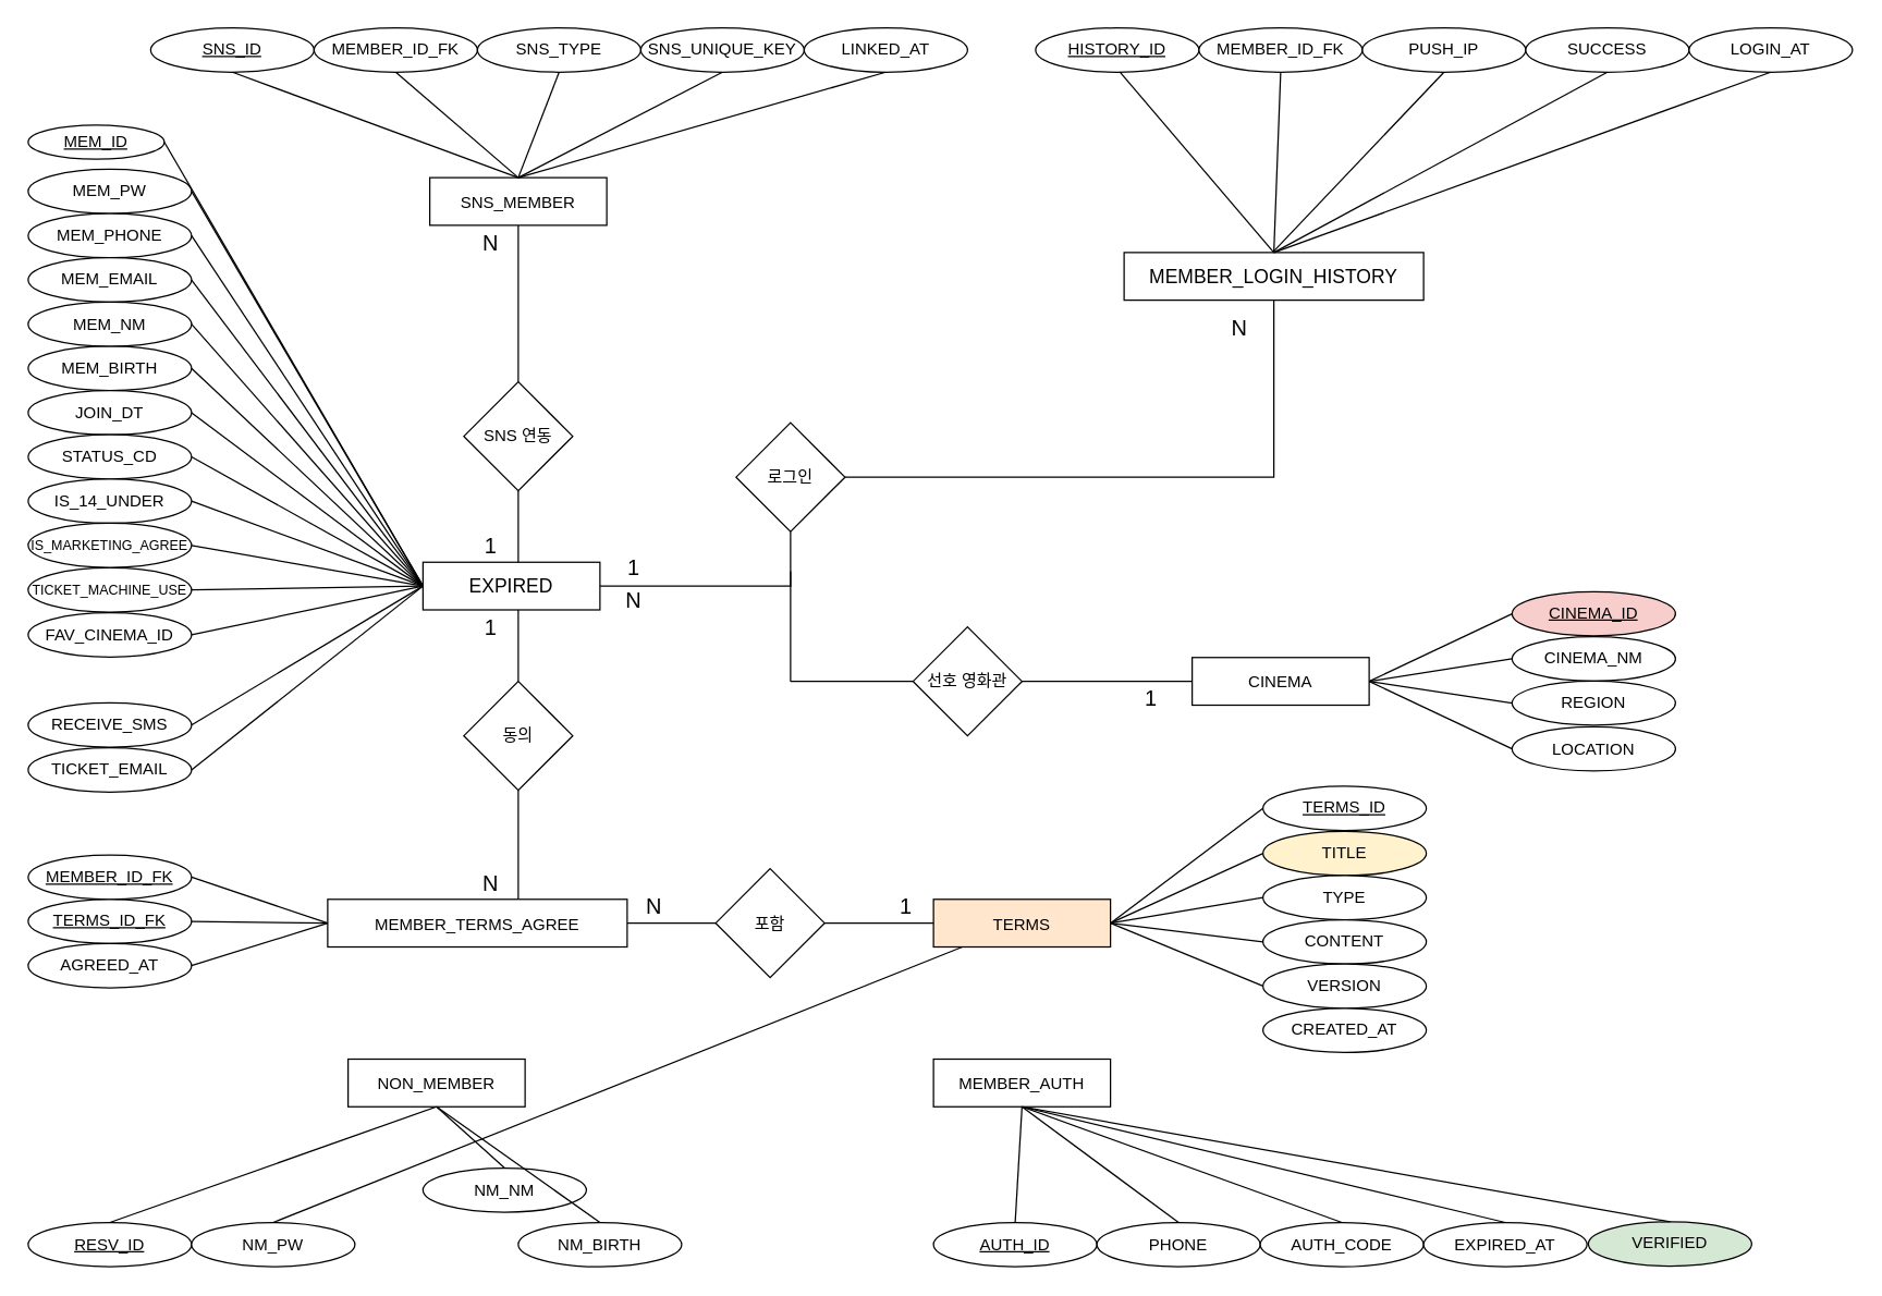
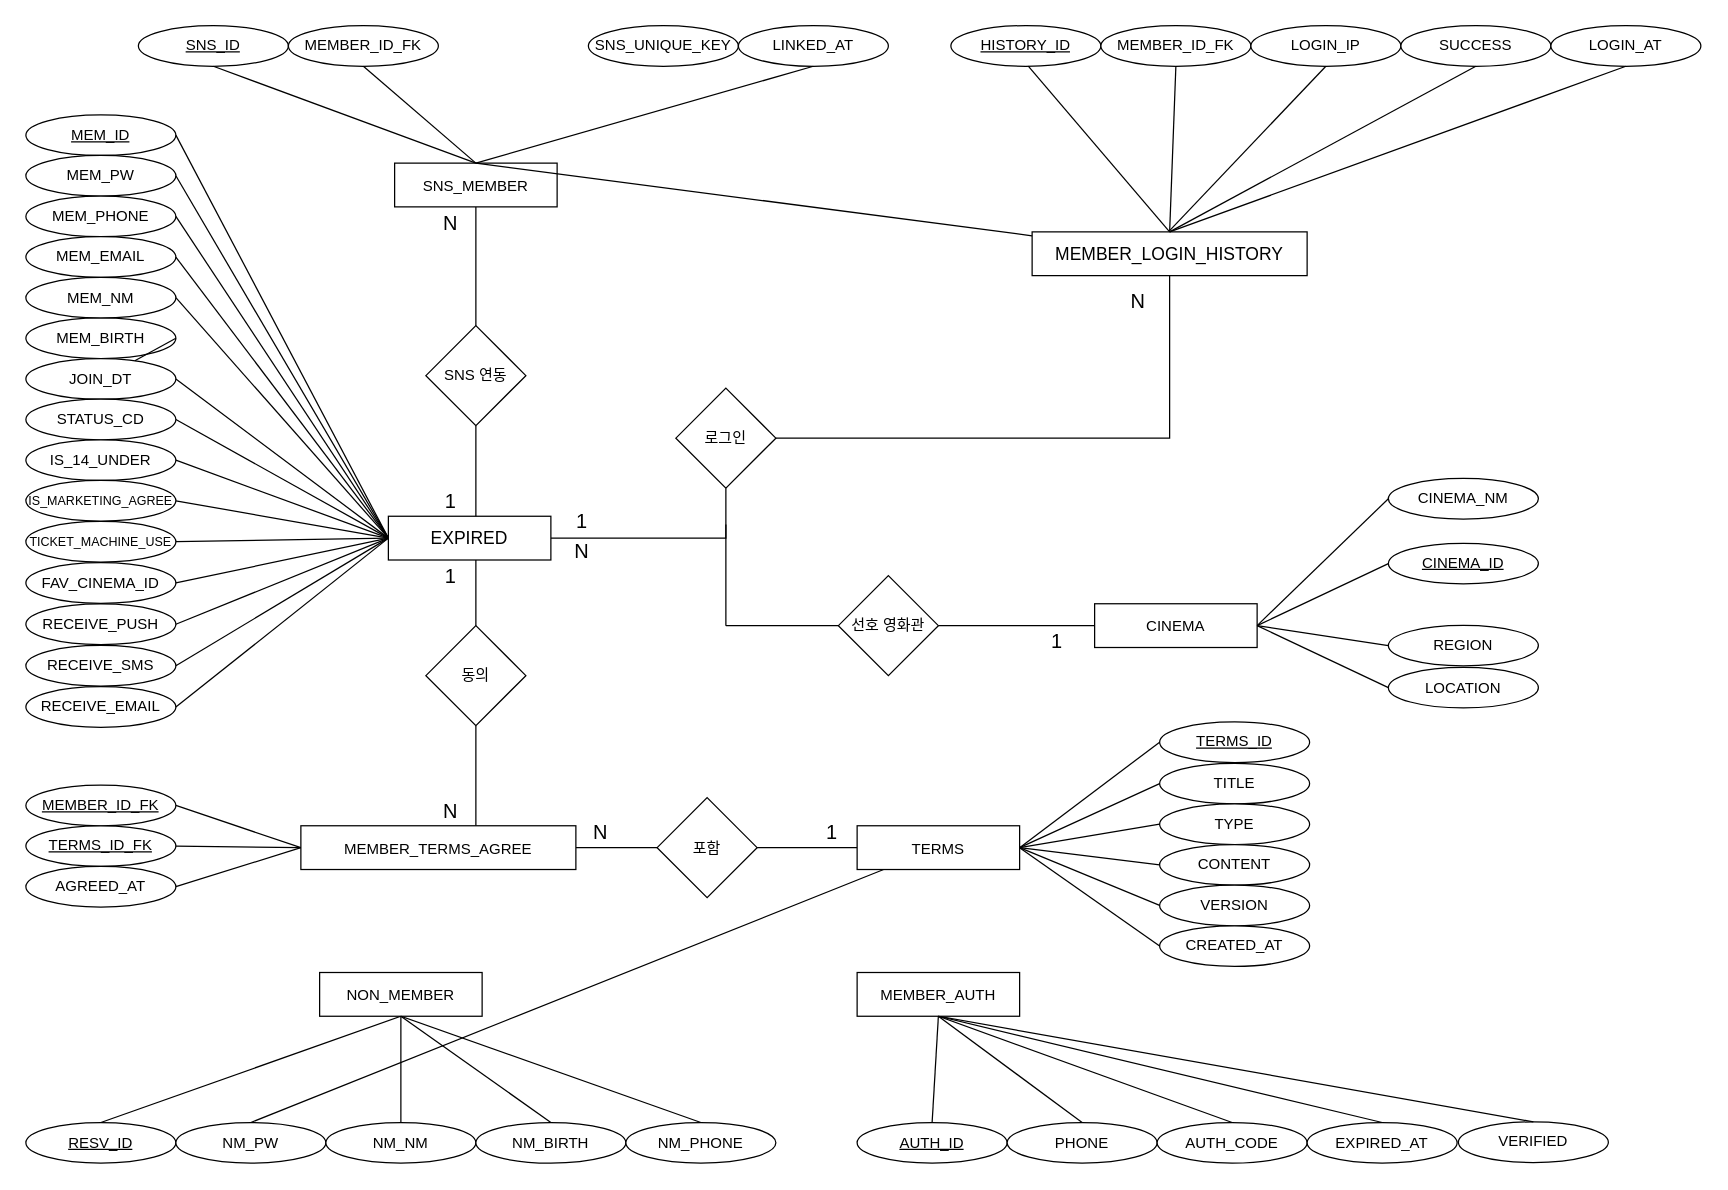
- <mxCell id="43" value="SNS_TYPE" style="ellipse;whiteSpace=wrap;html=1;" vertex="1" parent="1"><mxGeometry x="350" y="20" width="120" height="32.5" as="geometry" /></mxCell>
- <mxCell id="39" value="PUSH_IP" style="ellipse;whiteSpace=wrap;html=1;" vertex="1" parent="1"><mxGeometry x="1000" y="20" width="120" height="32.5" as="geometry" /></mxCell>
+ <mxCell id="39" value="LOGIN_IP" style="ellipse;whiteSpace=wrap;html=1;" vertex="1" parent="1"><mxGeometry x="1000" y="20" width="120" height="32.5" as="geometry" /></mxCell>
- <mxCell id="62" value="" style="endArrow=none;html=1;rounded=0;entryX=0.5;entryY=1;entryDx=0;entryDy=0;exitX=0.5;exitY=0;exitDx=0;exitDy=0;" edge="1" parent="1" source="20" target="43"><mxGeometry width="50" height="50" relative="1" as="geometry"><mxPoint x="370" y="170" as="sourcePoint" /><mxPoint x="420" y="120" as="targetPoint" /></mxGeometry></mxCell>
- <mxCell id="65" value="" style="endArrow=none;html=1;rounded=0;exitX=0.5;exitY=0;exitDx=0;exitDy=0;entryX=0.5;entryY=1;entryDx=0;entryDy=0;" edge="1" parent="1" source="20" target="44"><mxGeometry width="50" height="50" relative="1" as="geometry"><mxPoint x="460" y="110" as="sourcePoint" /><mxPoint x="510" y="60" as="targetPoint" /></mxGeometry></mxCell>
+ <mxCell id="65" value="" style="endArrow=none;html=1;rounded=0;exitX=0.5;exitY=0;exitDx=0;exitDy=0;" edge="1" parent="1" source="20" target="17"><mxGeometry width="50" height="50" relative="1" as="geometry"><mxPoint x="460" y="110" as="sourcePoint" /><mxPoint x="510" y="60" as="targetPoint" /></mxGeometry></mxCell>
- <mxCell id="21" value="&lt;u&gt;MEM_ID&lt;/u&gt;" style="ellipse;whiteSpace=wrap;html=1;" vertex="1" parent="1"><mxGeometry x="20" y="91.38" width="100" height="25" as="geometry" /></mxCell>
+ <mxCell id="21" value="&lt;u&gt;MEM_ID&lt;/u&gt;" style="ellipse;whiteSpace=wrap;html=1;" vertex="1" parent="1"><mxGeometry x="20" y="91.38" width="120" height="32.5" as="geometry" /></mxCell>
- <mxCell id="13" value="SNS 연동" style="rhombus;whiteSpace=wrap;html=1;" vertex="1" parent="1"><mxGeometry x="340" y="280" width="80" height="80" as="geometry" /></mxCell>
+ <mxCell id="13" value="SNS 연동" style="rhombus;whiteSpace=wrap;html=1;" vertex="1" parent="1"><mxGeometry x="340" y="260" width="80" height="80" as="geometry" /></mxCell>
- <mxCell id="81" value="" style="endArrow=none;html=1;rounded=0;entryX=0;entryY=0.5;entryDx=0;entryDy=0;exitX=1;exitY=0.5;exitDx=0;exitDy=0;" edge="1" parent="1" source="33" target="3"><mxGeometry width="50" height="50" relative="1" as="geometry"><mxPoint x="180" y="450" as="sourcePoint" /><mxPoint x="230" y="400" as="targetPoint" /></mxGeometry></mxCell>
+ <mxCell id="81" value="" style="endArrow=none;html=1;rounded=0;exitX=1;exitY=0.5;exitDx=0;exitDy=0;" edge="1" parent="1" source="33" target="35"><mxGeometry width="50" height="50" relative="1" as="geometry"><mxPoint x="180" y="450" as="sourcePoint" /><mxPoint x="230" y="400" as="targetPoint" /></mxGeometry></mxCell>
- <mxCell id="119" value="&lt;u&gt;CINEMA_ID&lt;/u&gt;" style="ellipse;whiteSpace=wrap;html=1;fillColor=#f8cecc;" vertex="1" parent="1"><mxGeometry x="1110" y="434.12" width="120" height="32.5" as="geometry" /></mxCell>
+ <mxCell id="119" value="&lt;u&gt;CINEMA_ID&lt;/u&gt;" style="ellipse;whiteSpace=wrap;html=1;" vertex="1" parent="1"><mxGeometry x="1110" y="434.12" width="120" height="32.5" as="geometry" /></mxCell>
+ <mxCell id="107" value="" style="endArrow=none;html=1;rounded=0;exitX=1;exitY=0.5;exitDx=0;exitDy=0;entryX=0;entryY=0.5;entryDx=0;entryDy=0;" edge="1" parent="1" source="106" target="3"><mxGeometry width="50" height="50" relative="1" as="geometry"><mxPoint x="180" y="550.5" as="sourcePoint" /><mxPoint x="310" y="465" as="targetPoint" /></mxGeometry></mxCell>
- <mxCell id="121" value="CINEMA_NM" style="ellipse;whiteSpace=wrap;html=1;" vertex="1" parent="1"><mxGeometry x="1110" y="467.23" width="120" height="32.5" as="geometry" /></mxCell>
+ <mxCell id="121" value="CINEMA_NM" style="ellipse;whiteSpace=wrap;html=1;" vertex="1" parent="1"><mxGeometry x="1110" y="382.23" width="120" height="32.5" as="geometry" /></mxCell>
+ <mxCell id="106" value="RECEIVE_PUSH" style="ellipse;whiteSpace=wrap;html=1;" vertex="1" parent="1"><mxGeometry x="20" y="482.62" width="120" height="32.5" as="geometry" /></mxCell>
- <mxCell id="110" value="TICKET_EMAIL" style="ellipse;whiteSpace=wrap;html=1;" vertex="1" parent="1"><mxGeometry x="20" y="548.87" width="120" height="32.5" as="geometry" /></mxCell>
+ <mxCell id="110" value="RECEIVE_EMAIL" style="ellipse;whiteSpace=wrap;html=1;" vertex="1" parent="1"><mxGeometry x="20" y="548.87" width="120" height="32.5" as="geometry" /></mxCell>
- <mxCell id="46" value="TITLE" style="ellipse;whiteSpace=wrap;html=1;fillColor=#fff2cc;" vertex="1" parent="1"><mxGeometry x="927" y="610.11" width="120" height="32.5" as="geometry" /></mxCell>
+ <mxCell id="46" value="TITLE" style="ellipse;whiteSpace=wrap;html=1;" vertex="1" parent="1"><mxGeometry x="927" y="610.11" width="120" height="32.5" as="geometry" /></mxCell>
- <mxCell id="14" value="&lt;span style=&quot;font-size: 12px;&quot;&gt;TERMS&lt;/span&gt;" style="rounded=0;whiteSpace=wrap;html=1;fontSize=14;fillColor=#ffe6cc;" vertex="1" parent="1"><mxGeometry x="685" y="660.11" width="130" height="35" as="geometry" /></mxCell>
+ <mxCell id="14" value="&lt;span style=&quot;font-size: 12px;&quot;&gt;TERMS&lt;/span&gt;" style="rounded=0;whiteSpace=wrap;html=1;fontSize=14;" vertex="1" parent="1"><mxGeometry x="685" y="660.11" width="130" height="35" as="geometry" /></mxCell>
+ <mxCell id="72" value="" style="endArrow=none;html=1;rounded=0;exitX=1;exitY=0.5;exitDx=0;exitDy=0;entryX=0;entryY=0.5;entryDx=0;entryDy=0;" edge="1" parent="1" source="14" target="50"><mxGeometry width="50" height="50" relative="1" as="geometry"><mxPoint x="870" y="680.11" as="sourcePoint" /><mxPoint x="920" y="630.11" as="targetPoint" /></mxGeometry></mxCell>
+ <mxCell id="89" value="" style="endArrow=none;html=1;rounded=0;entryX=0.5;entryY=1;entryDx=0;entryDy=0;exitX=0.5;exitY=0;exitDx=0;exitDy=0;" edge="1" parent="1" source="57" target="15"><mxGeometry width="50" height="50" relative="1" as="geometry"><mxPoint x="400" y="890" as="sourcePoint" /><mxPoint x="450" y="840" as="targetPoint" /></mxGeometry></mxCell>
- <mxCell id="55" value="NM_NM" style="ellipse;whiteSpace=wrap;html=1;" vertex="1" parent="1"><mxGeometry x="310" y="857.5" width="120" height="32.5" as="geometry" /></mxCell>
+ <mxCell id="55" value="NM_NM" style="ellipse;whiteSpace=wrap;html=1;" vertex="1" parent="1"><mxGeometry x="260" y="897.5" width="120" height="32.5" as="geometry" /></mxCell>
- <mxCell id="130" value="VERIFIED" style="ellipse;whiteSpace=wrap;html=1;fillColor=#d5e8d4;" vertex="1" parent="1"><mxGeometry x="1166" y="897" width="120" height="32.5" as="geometry" /></mxCell>
+ <mxCell id="130" value="VERIFIED" style="ellipse;whiteSpace=wrap;html=1;" vertex="1" parent="1"><mxGeometry x="1166" y="897" width="120" height="32.5" as="geometry" /></mxCell>
+ <mxCell id="57" value="NM_PHONE" style="ellipse;whiteSpace=wrap;html=1;" vertex="1" parent="1"><mxGeometry x="500" y="897.5" width="120" height="32.5" as="geometry" /></mxCell>
